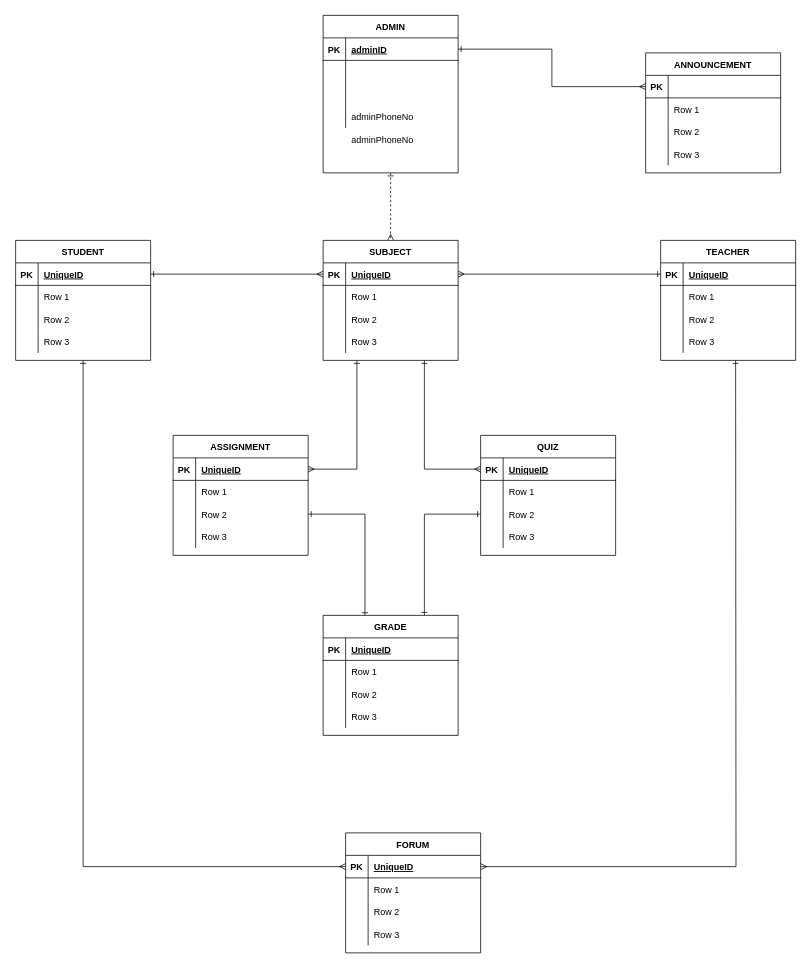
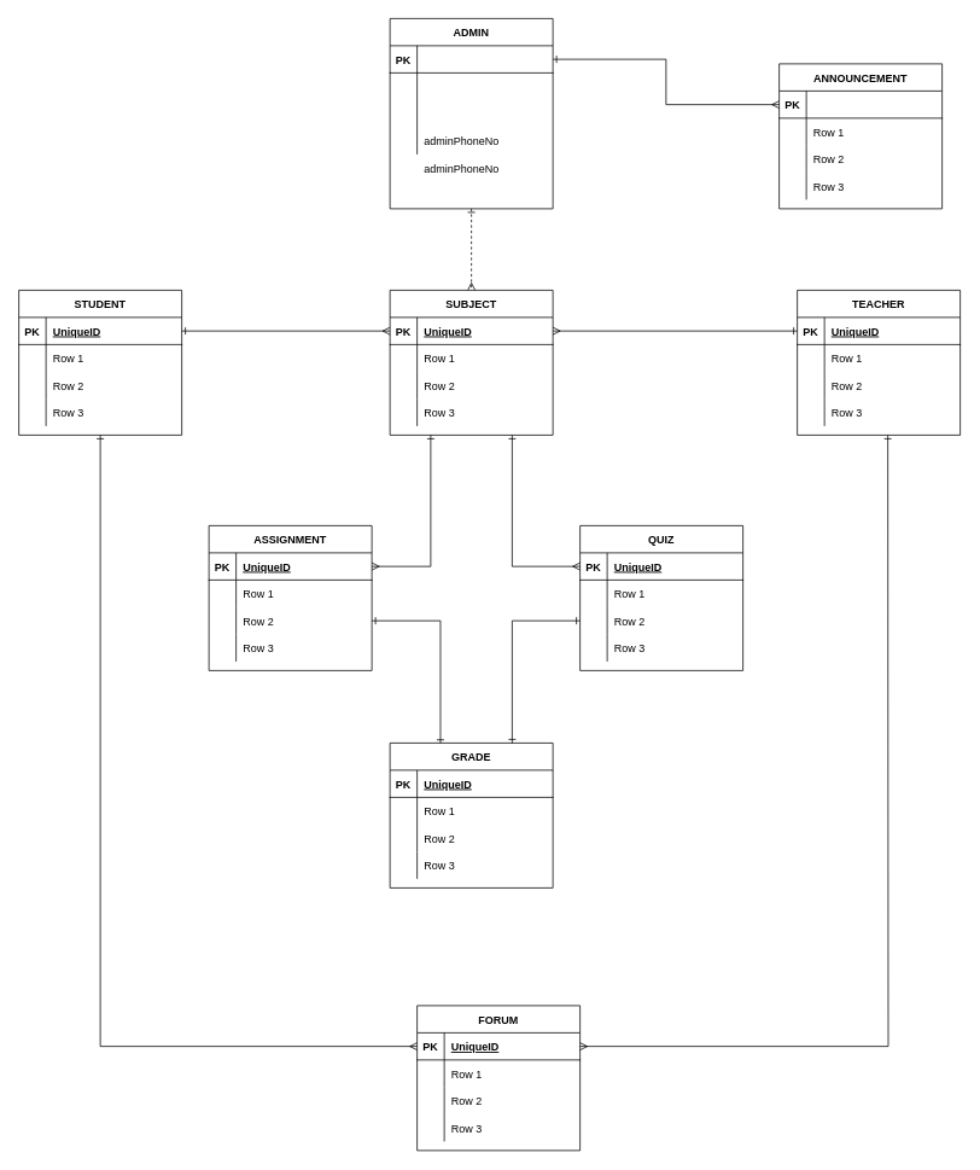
- <mxCell id="6" value="adminID" style="shape=partialRectangle;connectable=0;fillColor=none;top=0;left=0;bottom=0;right=0;align=left;spacingLeft=6;fontStyle=5;overflow=hidden;" vertex="1" parent="4"><mxGeometry x="30" width="150" height="30" as="geometry" /></mxCell>
